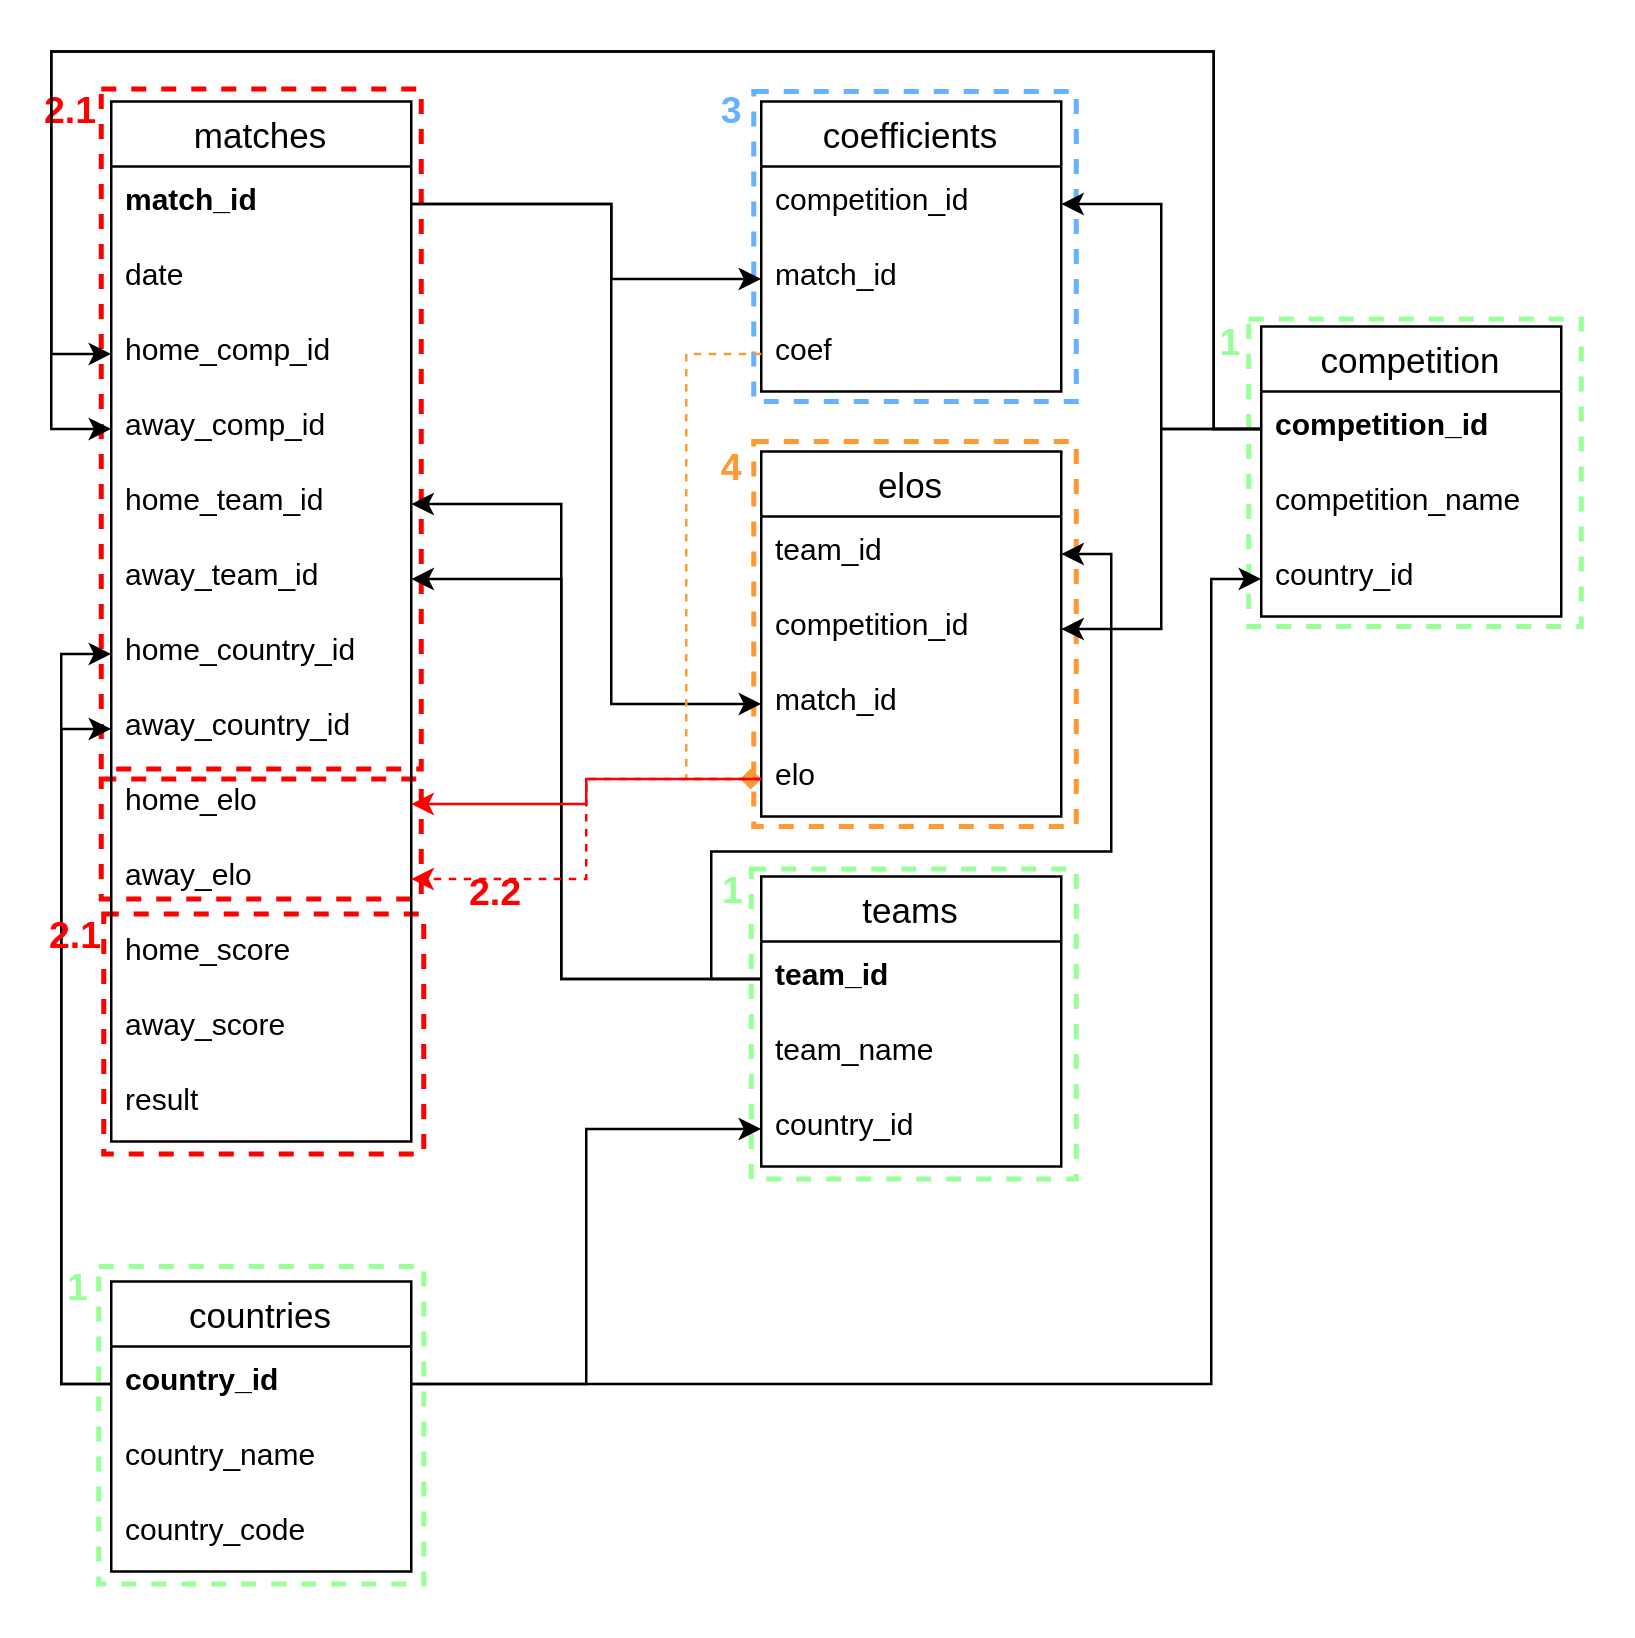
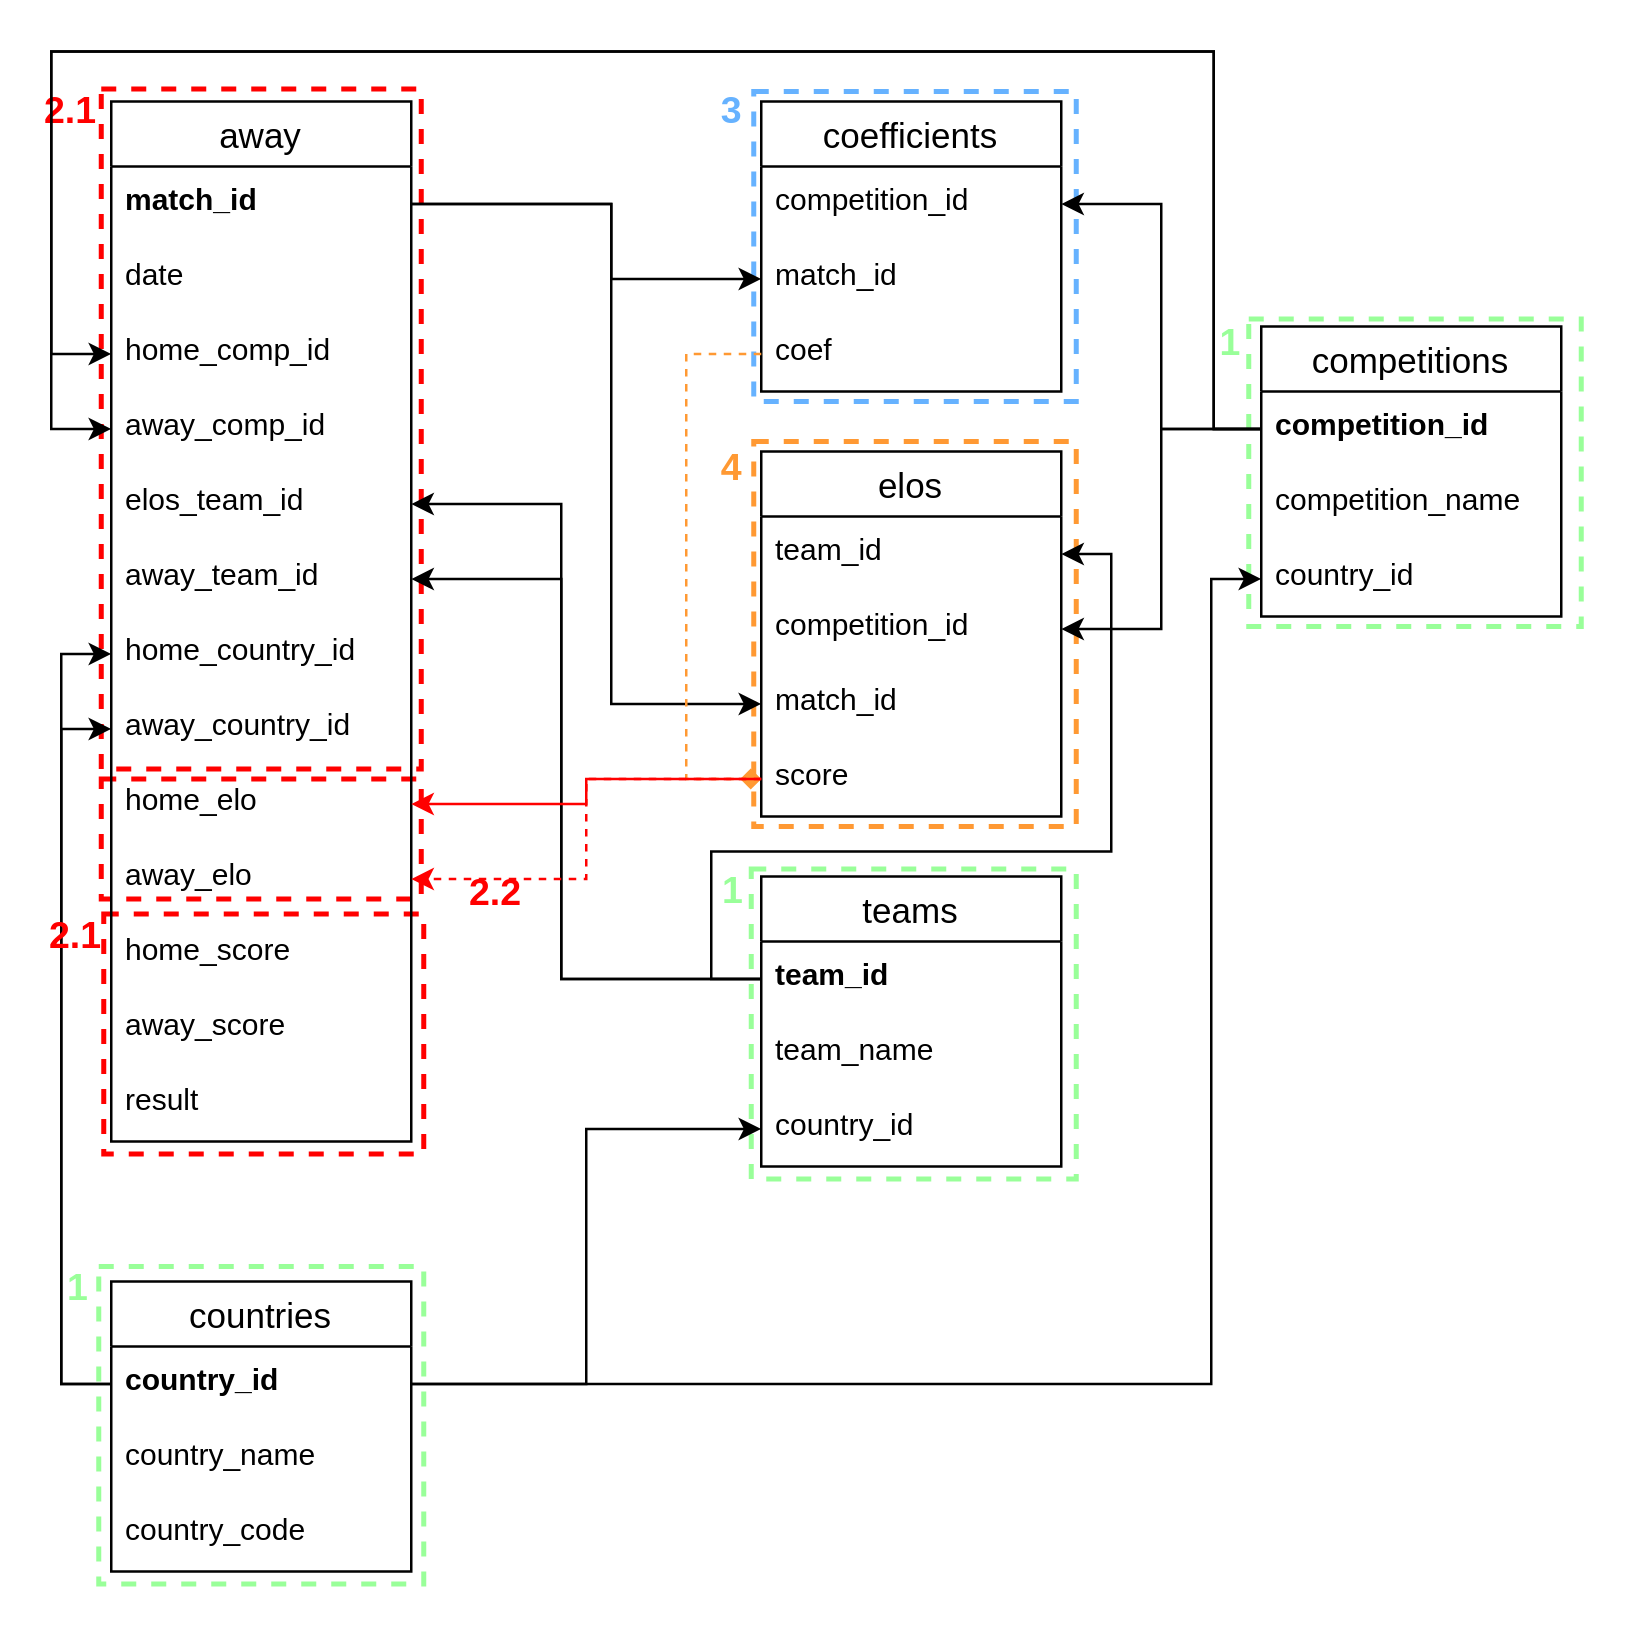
- <mxCell id="17" value="matches" style="swimlane;fontStyle=0;childLayout=stackLayout;horizontal=1;startSize=26;horizontalStack=0;resizeParent=1;resizeParentMax=0;resizeLast=0;collapsible=1;marginBottom=0;align=center;fontSize=14;" parent="1" vertex="1"><mxGeometry x="44" y="40" width="120" height="416" as="geometry" /></mxCell>
+ <mxCell id="17" value="away" style="swimlane;fontStyle=0;childLayout=stackLayout;horizontal=1;startSize=26;horizontalStack=0;resizeParent=1;resizeParentMax=0;resizeLast=0;collapsible=1;marginBottom=0;align=center;fontSize=14;" parent="1" vertex="1"><mxGeometry x="44" y="40" width="120" height="416" as="geometry" /></mxCell>
- <mxCell id="31" value="competition" style="swimlane;fontStyle=0;childLayout=stackLayout;horizontal=1;startSize=26;horizontalStack=0;resizeParent=1;resizeParentMax=0;resizeLast=0;collapsible=1;marginBottom=0;align=center;fontSize=14;" parent="1" vertex="1"><mxGeometry x="504" y="130" width="120" height="116" as="geometry" /></mxCell>
+ <mxCell id="31" value="competitions" style="swimlane;fontStyle=0;childLayout=stackLayout;horizontal=1;startSize=26;horizontalStack=0;resizeParent=1;resizeParentMax=0;resizeLast=0;collapsible=1;marginBottom=0;align=center;fontSize=14;" parent="1" vertex="1"><mxGeometry x="504" y="130" width="120" height="116" as="geometry" /></mxCell>
- <mxCell id="22" value="home_team_id" style="text;strokeColor=none;fillColor=none;spacingLeft=4;spacingRight=4;overflow=hidden;rotatable=0;points=[[0,0.5],[1,0.5]];portConstraint=eastwest;fontSize=12;" parent="17" vertex="1"><mxGeometry y="146" width="120" height="30" as="geometry" /></mxCell>
+ <mxCell id="22" value="elos_team_id" style="text;strokeColor=none;fillColor=none;spacingLeft=4;spacingRight=4;overflow=hidden;rotatable=0;points=[[0,0.5],[1,0.5]];portConstraint=eastwest;fontSize=12;" parent="17" vertex="1"><mxGeometry y="146" width="120" height="30" as="geometry" /></mxCell>
- <mxCell id="51" value="elo" style="text;strokeColor=none;fillColor=none;spacingLeft=4;spacingRight=4;overflow=hidden;rotatable=0;points=[[0,0.5],[1,0.5]];portConstraint=eastwest;fontSize=12;" parent="47" vertex="1"><mxGeometry y="116" width="120" height="30" as="geometry" /></mxCell>
+ <mxCell id="51" value="score" style="text;strokeColor=none;fillColor=none;spacingLeft=4;spacingRight=4;overflow=hidden;rotatable=0;points=[[0,0.5],[1,0.5]];portConstraint=eastwest;fontSize=12;" parent="47" vertex="1"><mxGeometry y="116" width="120" height="30" as="geometry" /></mxCell>
